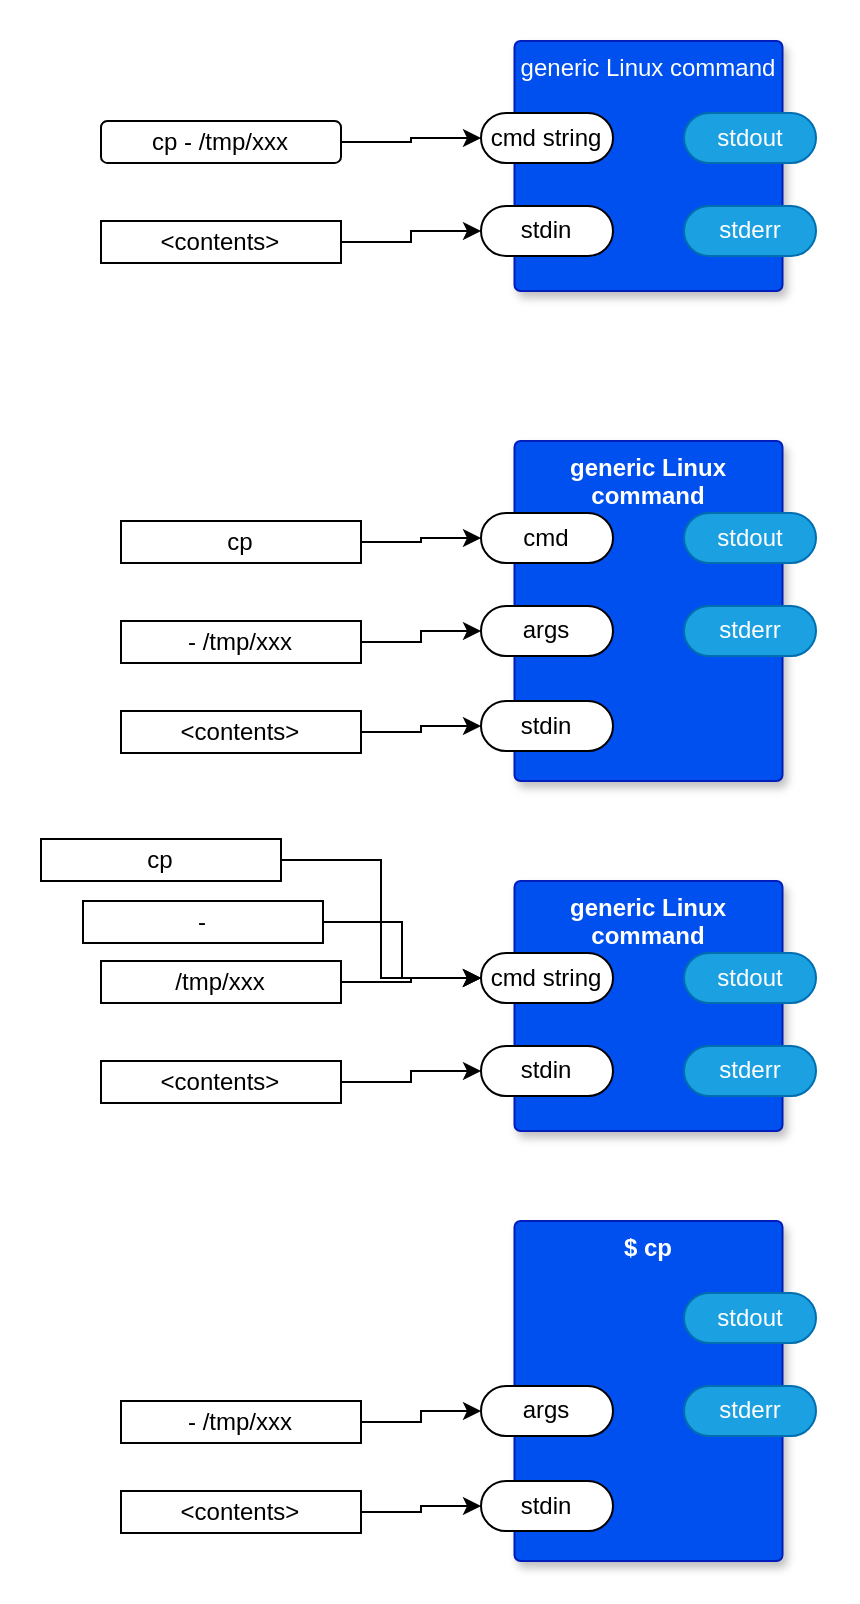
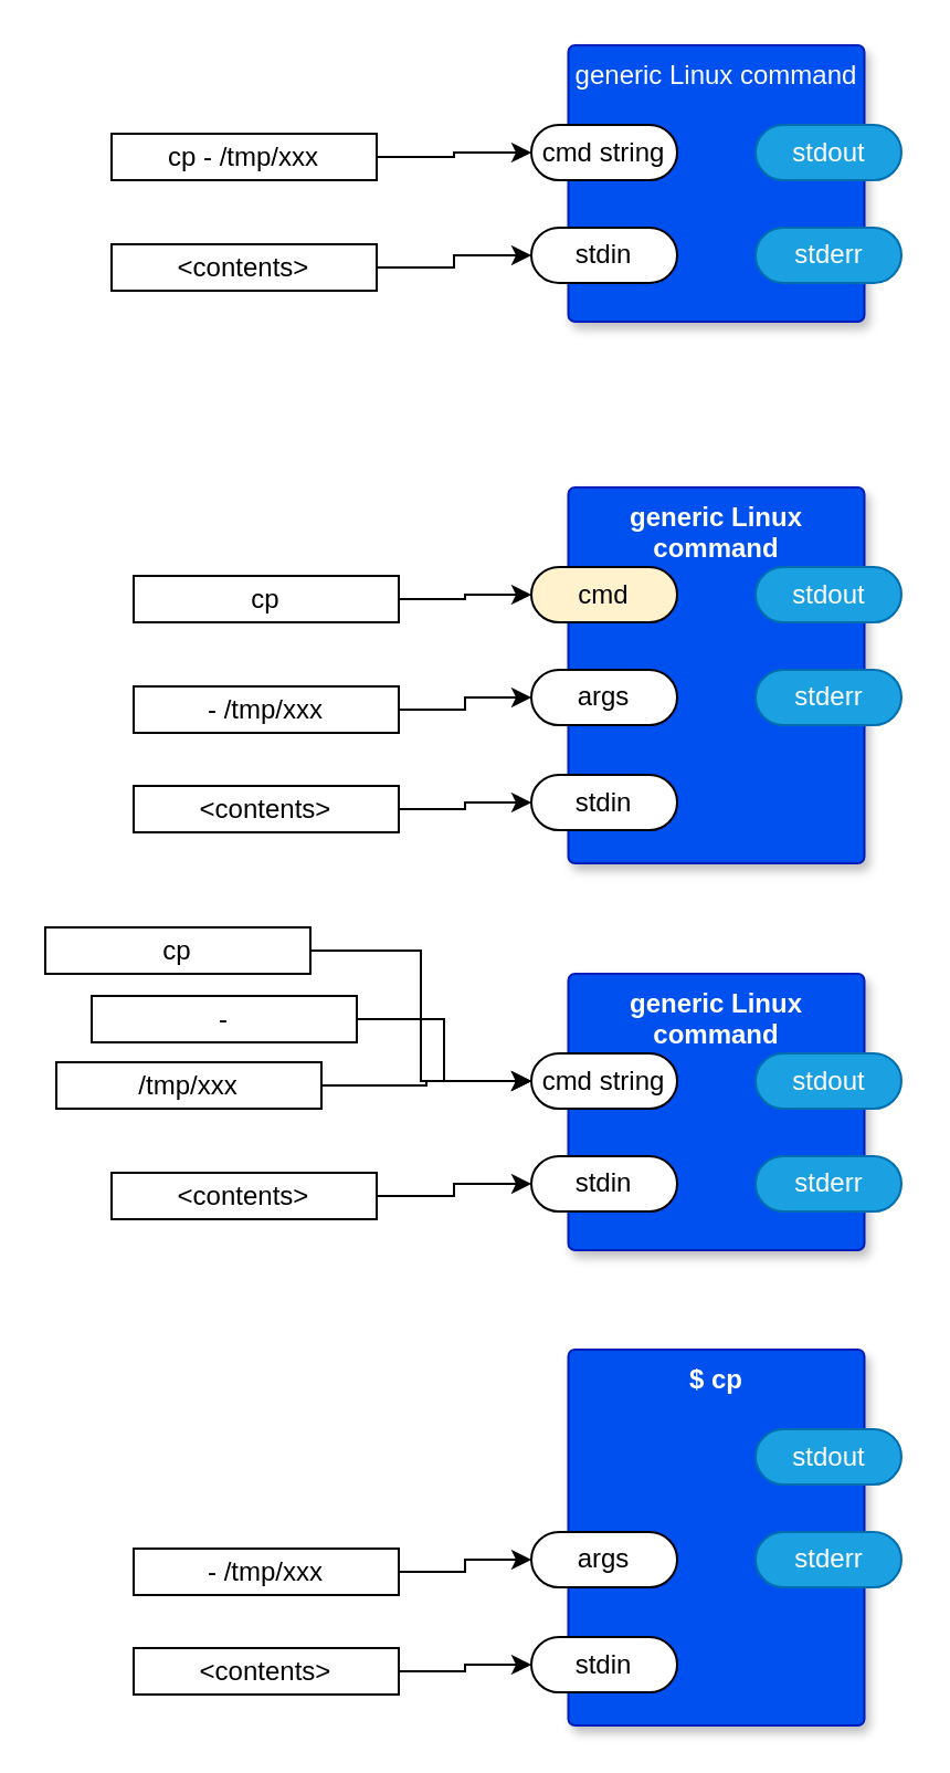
- <mxCell id="14" value="cp - /tmp/xxx" style="whiteSpace=wrap;html=1;fontStyle=0;rounded=1;" vertex="1" parent="1"><mxGeometry x="50" y="60" width="120" height="21" as="geometry" /></mxCell>
+ <mxCell id="14" value="cp - /tmp/xxx" style="rounded=0;whiteSpace=wrap;html=1;fontStyle=0" vertex="1" parent="1"><mxGeometry x="50" y="60" width="120" height="21" as="geometry" /></mxCell>
- <mxCell id="8" value="cmd" style="rounded=1;whiteSpace=wrap;html=1;sketch=0;points=[[0,0.5,0,0,0],[1,0.5,0,0,0]];arcSize=50;" vertex="1" parent="7"><mxGeometry x="-16.75" y="36" width="66" height="25" as="geometry" /></mxCell>
+ <mxCell id="8" value="cmd" style="rounded=1;whiteSpace=wrap;html=1;sketch=0;points=[[0,0.5,0,0,0],[1,0.5,0,0,0]];arcSize=50;fillColor=#fff2cc;" vertex="1" parent="7"><mxGeometry x="-16.75" y="36" width="66" height="25" as="geometry" /></mxCell>
- <mxCell id="29" value="/tmp/xxx" style="rounded=0;whiteSpace=wrap;html=1;" vertex="1" parent="1"><mxGeometry x="50" y="480" width="120" height="21" as="geometry" /></mxCell>
+ <mxCell id="29" value="/tmp/xxx" style="rounded=0;whiteSpace=wrap;html=1;" vertex="1" parent="1"><mxGeometry x="25" y="480" width="120" height="21" as="geometry" /></mxCell>
